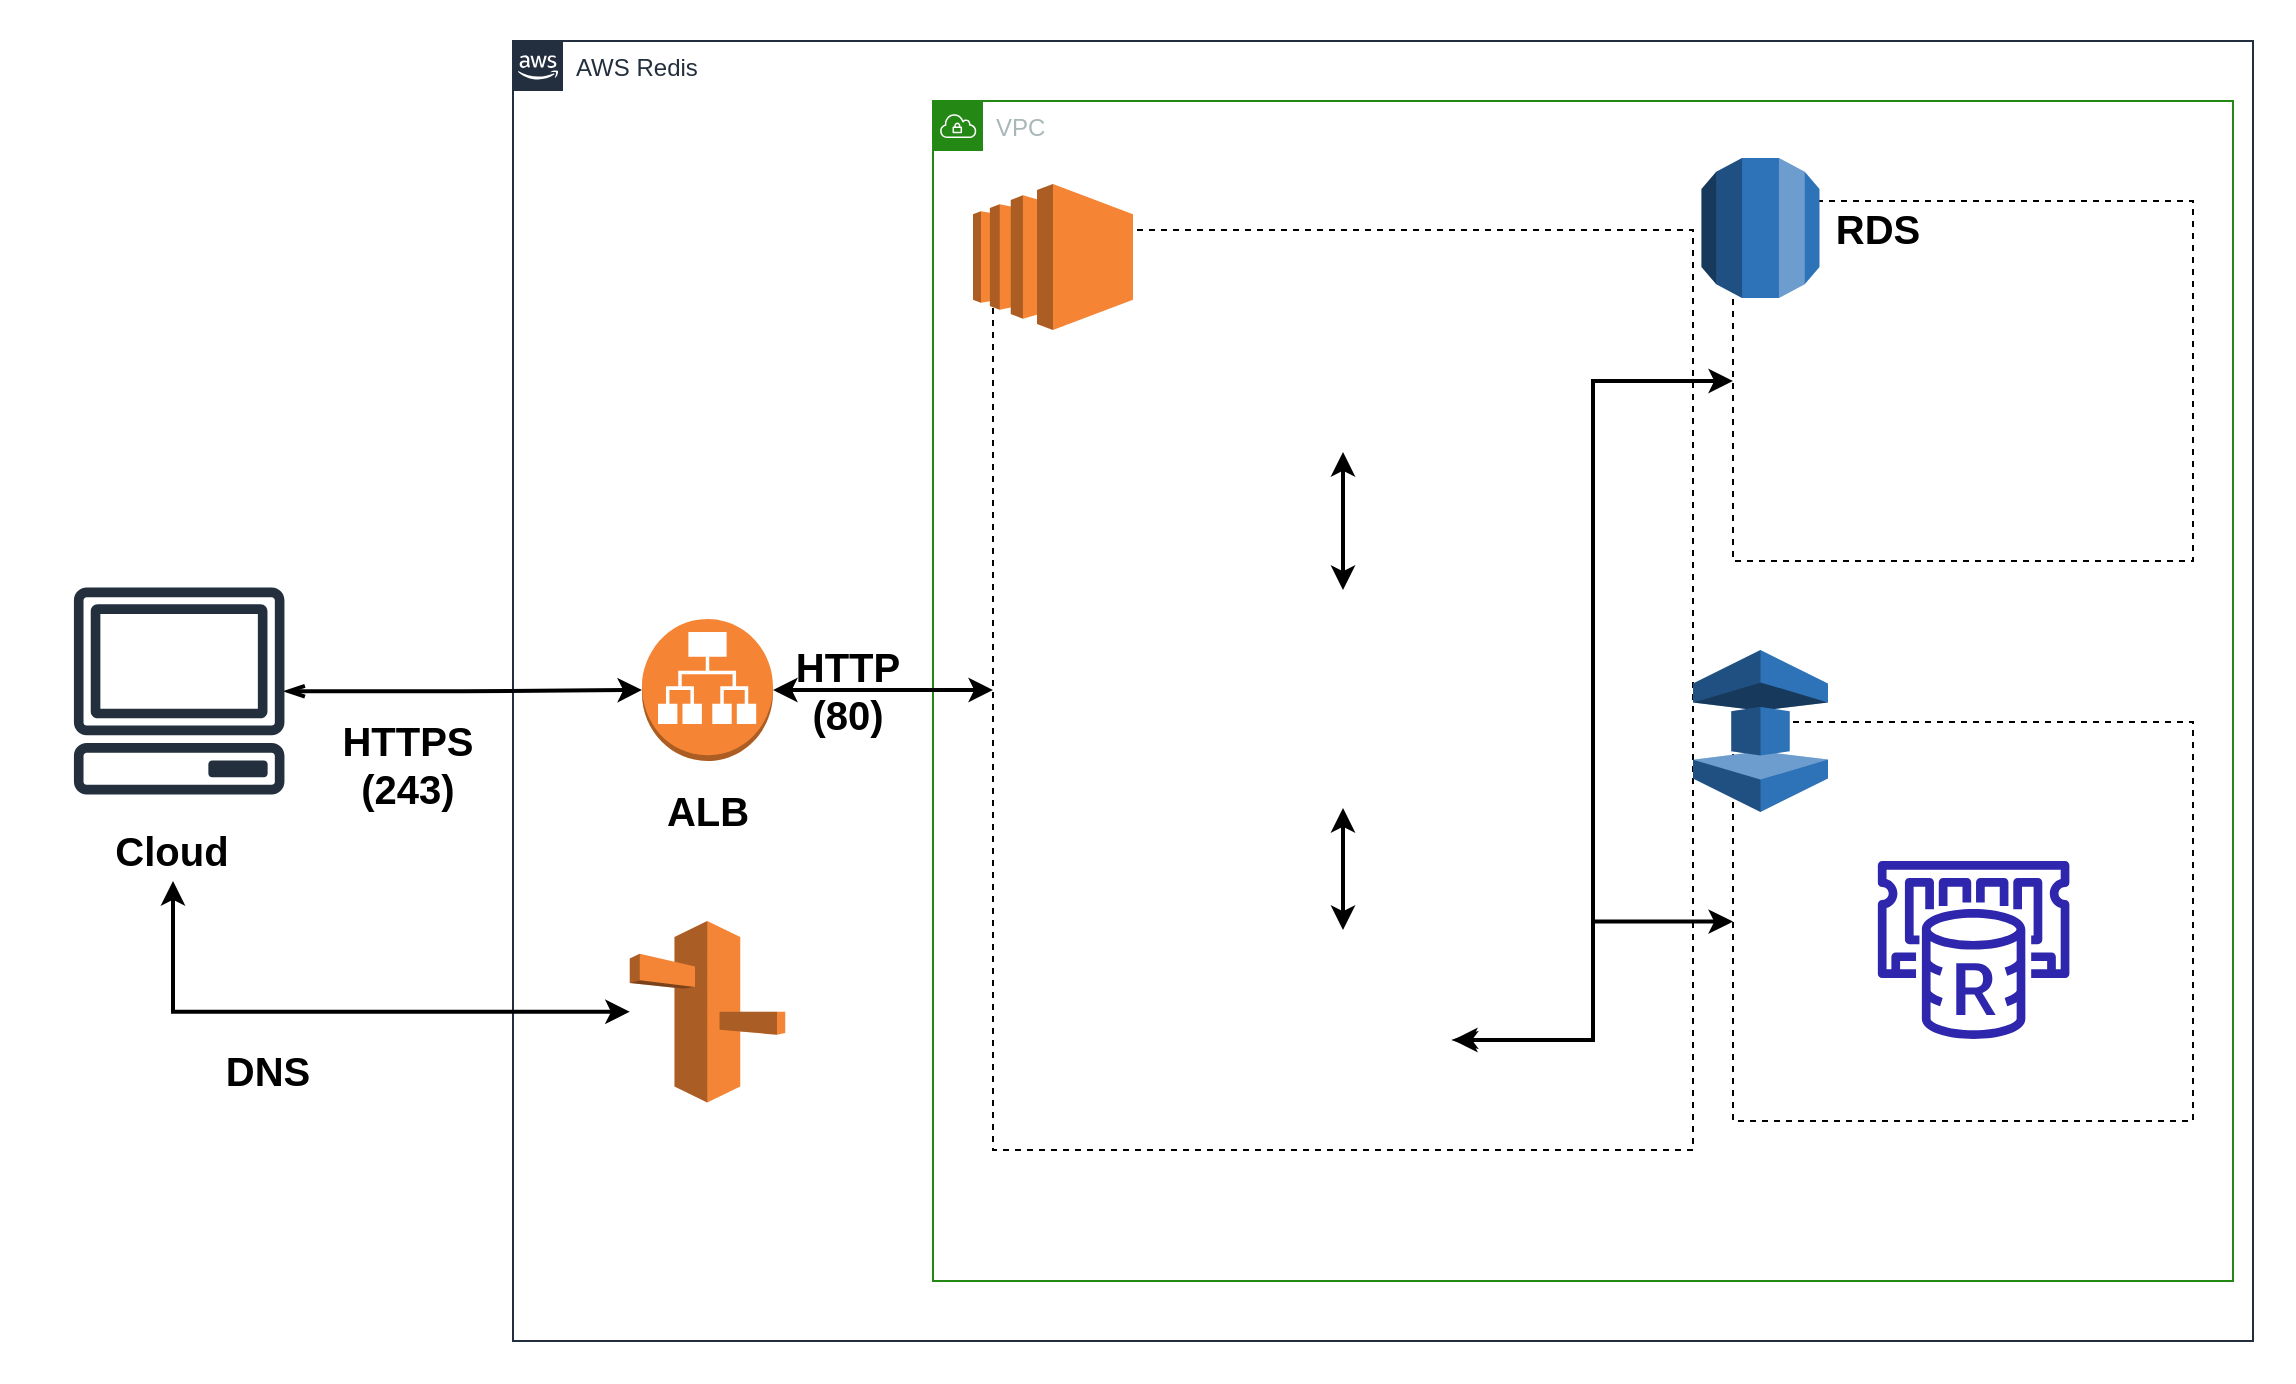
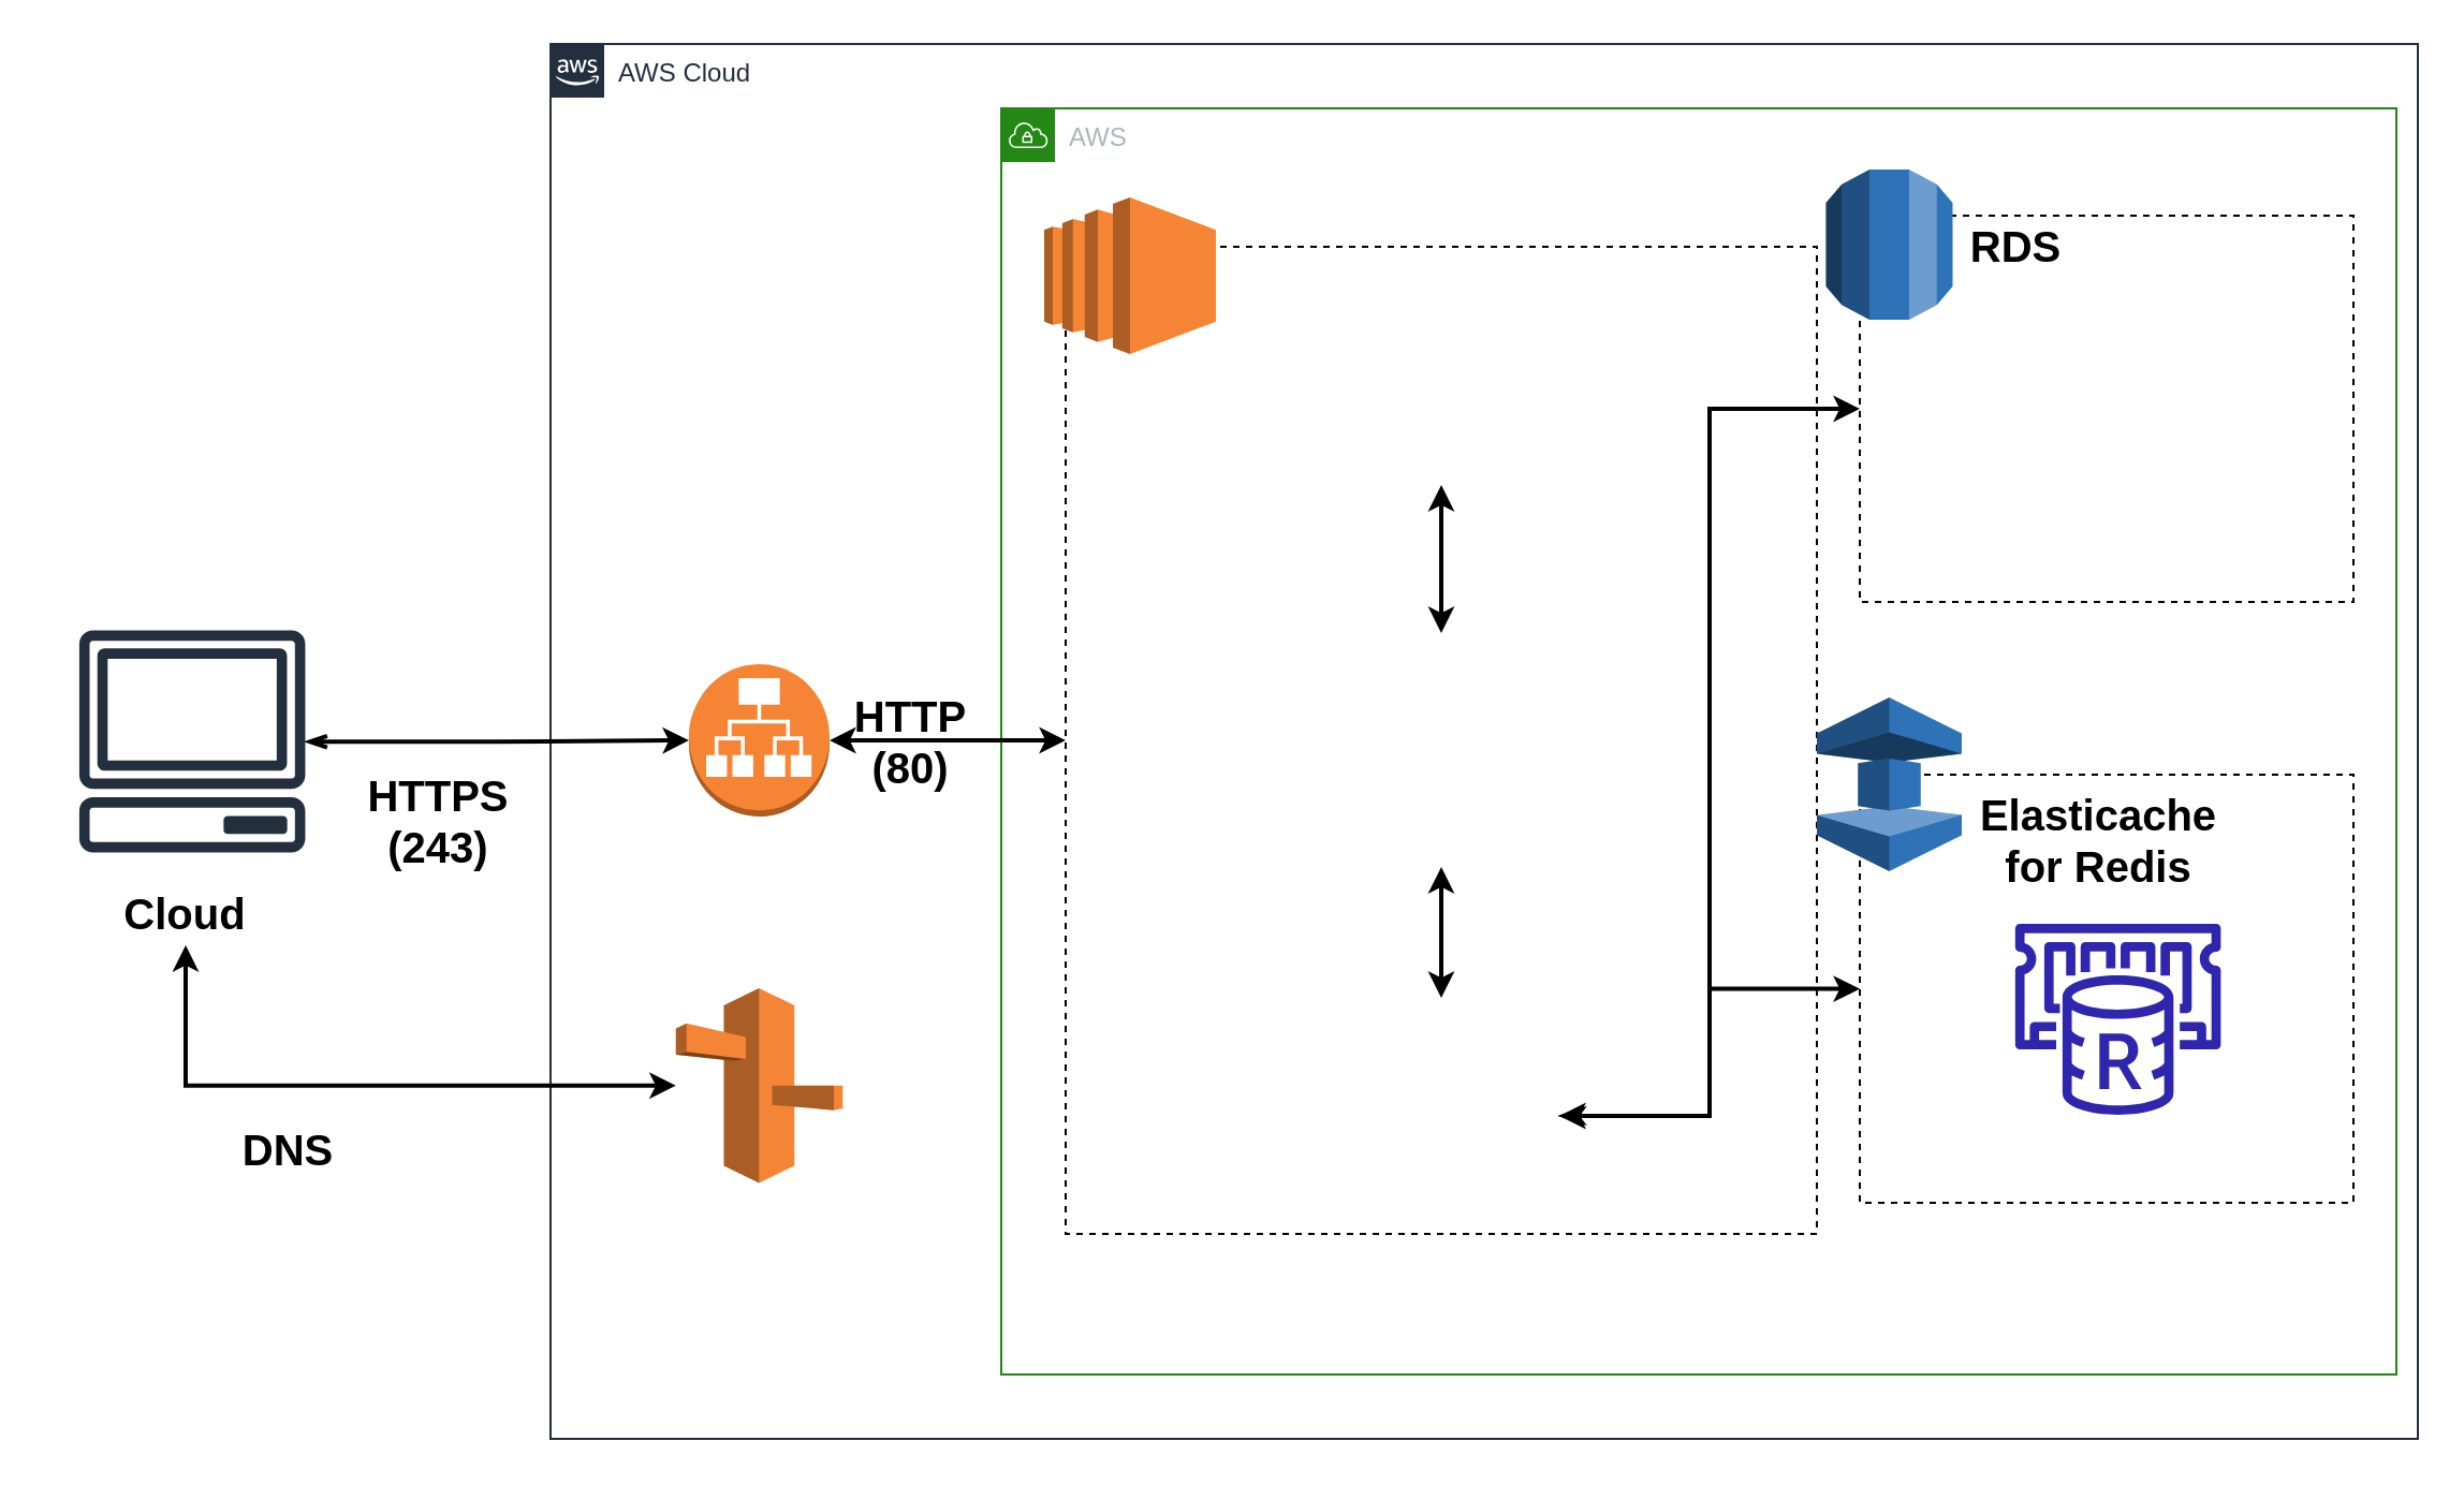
- <mxCell id="2" value="AWS Redis" style="points=[[0,0],[0.25,0],[0.5,0],[0.75,0],[1,0],[1,0.25],[1,0.5],[1,0.75],[1,1],[0.75,1],[0.5,1],[0.25,1],[0,1],[0,0.75],[0,0.5],[0,0.25]];outlineConnect=0;gradientColor=none;html=1;whiteSpace=wrap;fontSize=12;fontStyle=0;shape=mxgraph.aws4.group;grIcon=mxgraph.aws4.group_aws_cloud_alt;strokeColor=#232F3E;fillColor=none;verticalAlign=top;align=left;spacingLeft=30;fontColor=#232F3E;dashed=0;labelBackgroundColor=#ffffff;container=1;pointerEvents=0;collapsible=0;recursiveResize=0;" parent="1" vertex="1"><mxGeometry x="256" y="20" width="870" height="650" as="geometry" /></mxCell>
+ <mxCell id="2" value="AWS Cloud" style="points=[[0,0],[0.25,0],[0.5,0],[0.75,0],[1,0],[1,0.25],[1,0.5],[1,0.75],[1,1],[0.75,1],[0.5,1],[0.25,1],[0,1],[0,0.75],[0,0.5],[0,0.25]];outlineConnect=0;gradientColor=none;html=1;whiteSpace=wrap;fontSize=12;fontStyle=0;shape=mxgraph.aws4.group;grIcon=mxgraph.aws4.group_aws_cloud_alt;strokeColor=#232F3E;fillColor=none;verticalAlign=top;align=left;spacingLeft=30;fontColor=#232F3E;dashed=0;labelBackgroundColor=#ffffff;container=1;pointerEvents=0;collapsible=0;recursiveResize=0;" parent="1" vertex="1"><mxGeometry x="256" y="20" width="870" height="650" as="geometry" /></mxCell>
- <mxCell id="3" value="VPC" style="points=[[0,0],[0.25,0],[0.5,0],[0.75,0],[1,0],[1,0.25],[1,0.5],[1,0.75],[1,1],[0.75,1],[0.5,1],[0.25,1],[0,1],[0,0.75],[0,0.5],[0,0.25]];outlineConnect=0;gradientColor=none;html=1;whiteSpace=wrap;fontSize=12;fontStyle=0;container=1;pointerEvents=0;collapsible=0;recursiveResize=0;shape=mxgraph.aws4.group;grIcon=mxgraph.aws4.group_vpc;strokeColor=#248814;fillColor=none;verticalAlign=top;align=left;spacingLeft=30;fontColor=#AAB7B8;dashed=0;" vertex="1" parent="2"><mxGeometry x="210" y="30" width="650" height="590" as="geometry" /></mxCell>
+ <mxCell id="3" value="AWS" style="points=[[0,0],[0.25,0],[0.5,0],[0.75,0],[1,0],[1,0.25],[1,0.5],[1,0.75],[1,1],[0.75,1],[0.5,1],[0.25,1],[0,1],[0,0.75],[0,0.5],[0,0.25]];outlineConnect=0;gradientColor=none;html=1;whiteSpace=wrap;fontSize=12;fontStyle=0;container=1;pointerEvents=0;collapsible=0;recursiveResize=0;shape=mxgraph.aws4.group;grIcon=mxgraph.aws4.group_vpc;strokeColor=#248814;fillColor=none;verticalAlign=top;align=left;spacingLeft=30;fontColor=#AAB7B8;dashed=0;" vertex="1" parent="2"><mxGeometry x="210" y="30" width="650" height="590" as="geometry" /></mxCell>
+ <mxCell id="13" value="&lt;b&gt;&lt;font style=&quot;font-size: 20px;&quot;&gt;Elasticache for Redis&lt;/font&gt;&lt;/b&gt;" style="text;strokeColor=none;align=center;fillColor=none;html=1;verticalAlign=middle;whiteSpace=wrap;rounded=0;" vertex="1" parent="11"><mxGeometry x="60" y="15" width="102.5" height="30" as="geometry" /></mxCell>
- <mxCell id="25" value="&lt;span style=&quot;font-size: 20px;&quot;&gt;&lt;b&gt;ALB&lt;/b&gt;&lt;/span&gt;" style="text;strokeColor=none;align=center;fillColor=none;html=1;verticalAlign=middle;whiteSpace=wrap;rounded=0;" vertex="1" parent="2"><mxGeometry x="69.5" y="370" width="55.5" height="30" as="geometry" /></mxCell>
